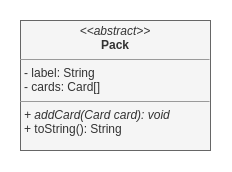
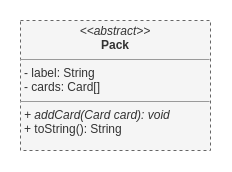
- <mxCell id="2" value="&lt;p style=&quot;margin: 0px ; margin-top: 4px ; text-align: center&quot;&gt;&lt;i&gt;&amp;lt;&amp;lt;abstract&amp;gt;&amp;gt;&lt;/i&gt;&lt;br&gt;&lt;b&gt;Pack&lt;/b&gt;&lt;/p&gt;&lt;hr size=&quot;1&quot;&gt;&lt;p style=&quot;margin: 0px ; margin-left: 4px&quot;&gt;- label: String&lt;/p&gt;&lt;p style=&quot;margin: 0px ; margin-left: 4px&quot;&gt;- cards: Card[]&lt;br&gt;&lt;/p&gt;&lt;hr size=&quot;1&quot;&gt;&lt;p style=&quot;margin: 0px ; margin-left: 4px&quot;&gt;&lt;i&gt;+ addCard(Card card): void&lt;/i&gt;&lt;br&gt;+ toString(): String&lt;/p&gt;" style="verticalAlign=top;align=left;overflow=fill;fontSize=12;fontFamily=Helvetica;html=1;fillColor=#f5f5f5;fontColor=#333333;strokeColor=#666666;" vertex="1" parent="1"><mxGeometry x="20" y="20" width="190" height="130" as="geometry" /></mxCell>
+ <mxCell id="2" value="&lt;p style=&quot;margin: 0px ; margin-top: 4px ; text-align: center&quot;&gt;&lt;i&gt;&amp;lt;&amp;lt;abstract&amp;gt;&amp;gt;&lt;/i&gt;&lt;br&gt;&lt;b&gt;Pack&lt;/b&gt;&lt;/p&gt;&lt;hr size=&quot;1&quot;&gt;&lt;p style=&quot;margin: 0px ; margin-left: 4px&quot;&gt;- label: String&lt;/p&gt;&lt;p style=&quot;margin: 0px ; margin-left: 4px&quot;&gt;- cards: Card[]&lt;br&gt;&lt;/p&gt;&lt;hr size=&quot;1&quot;&gt;&lt;p style=&quot;margin: 0px ; margin-left: 4px&quot;&gt;&lt;i&gt;+ addCard(Card card): void&lt;/i&gt;&lt;br&gt;+ toString(): String&lt;/p&gt;" style="verticalAlign=top;align=left;overflow=fill;fontSize=12;fontFamily=Helvetica;html=1;fillColor=#f5f5f5;fontColor=#333333;strokeColor=#666666;dashed=1;" vertex="1" parent="1"><mxGeometry x="20" y="20" width="190" height="130" as="geometry" /></mxCell>
